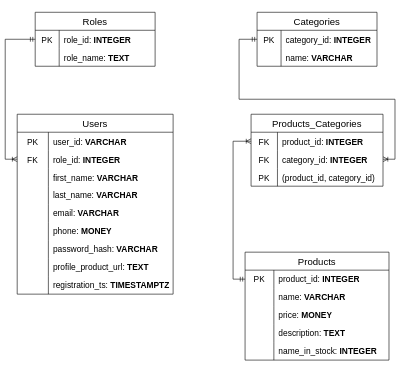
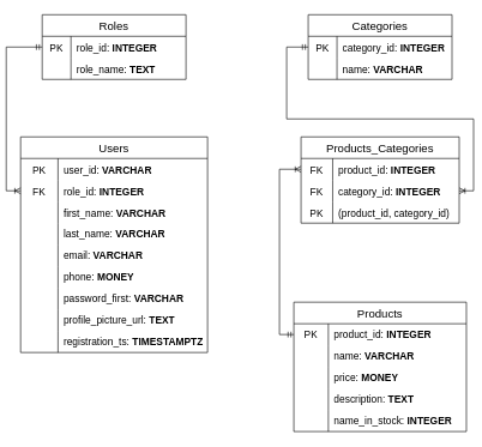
- <mxCell id="30" value="&lt;font style=&quot;font-size: 14px;&quot;&gt;password_hash: &lt;b&gt;VARCHAR&lt;/b&gt;&lt;/font&gt;" style="shape=partialRectangle;html=1;whiteSpace=wrap;connectable=0;fillColor=none;top=0;left=0;bottom=0;right=0;align=left;spacingLeft=6;overflow=hidden;strokeColor=inherit;fontSize=16;" vertex="1" parent="28"><mxGeometry x="52" width="208" height="30" as="geometry"><mxRectangle width="208" height="30" as="alternateBounds" /></mxGeometry></mxCell>
+ <mxCell id="30" value="&lt;font style=&quot;font-size: 14px;&quot;&gt;password_first: &lt;b&gt;VARCHAR&lt;/b&gt;&lt;/font&gt;" style="shape=partialRectangle;html=1;whiteSpace=wrap;connectable=0;fillColor=none;top=0;left=0;bottom=0;right=0;align=left;spacingLeft=6;overflow=hidden;strokeColor=inherit;fontSize=16;" vertex="1" parent="28"><mxGeometry x="52" width="208" height="30" as="geometry"><mxRectangle width="208" height="30" as="alternateBounds" /></mxGeometry></mxCell>
- <mxCell id="33" value="&lt;font style=&quot;font-size: 14px;&quot;&gt;profile_product_url: &lt;b&gt;TEXT&lt;/b&gt;&lt;/font&gt;" style="shape=partialRectangle;html=1;whiteSpace=wrap;connectable=0;fillColor=none;top=0;left=0;bottom=0;right=0;align=left;spacingLeft=6;overflow=hidden;strokeColor=inherit;fontSize=16;" vertex="1" parent="31"><mxGeometry x="52" width="208" height="30" as="geometry"><mxRectangle width="208" height="30" as="alternateBounds" /></mxGeometry></mxCell>
+ <mxCell id="33" value="&lt;font style=&quot;font-size: 14px;&quot;&gt;profile_picture_url: &lt;b&gt;TEXT&lt;/b&gt;&lt;/font&gt;" style="shape=partialRectangle;html=1;whiteSpace=wrap;connectable=0;fillColor=none;top=0;left=0;bottom=0;right=0;align=left;spacingLeft=6;overflow=hidden;strokeColor=inherit;fontSize=16;" vertex="1" parent="31"><mxGeometry x="52" width="208" height="30" as="geometry"><mxRectangle width="208" height="30" as="alternateBounds" /></mxGeometry></mxCell>
